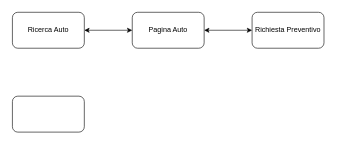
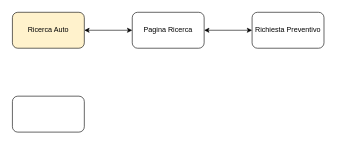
- <mxCell id="3" value="Ricerca Auto" style="whiteSpace=wrap;html=1;rounded=1;" parent="1" vertex="1"><mxGeometry x="20" y="20" width="120" height="60" as="geometry" /></mxCell>
+ <mxCell id="3" value="Ricerca Auto" style="whiteSpace=wrap;html=1;rounded=1;fillColor=#fff2cc;" parent="1" vertex="1"><mxGeometry x="20" y="20" width="120" height="60" as="geometry" /></mxCell>
- <mxCell id="4" value="Pagina Auto" style="whiteSpace=wrap;html=1;rounded=1;" parent="1" vertex="1"><mxGeometry x="220" y="20" width="120" height="60" as="geometry" /></mxCell>
+ <mxCell id="4" value="Pagina Ricerca" style="whiteSpace=wrap;html=1;rounded=1;" parent="1" vertex="1"><mxGeometry x="220" y="20" width="120" height="60" as="geometry" /></mxCell>
